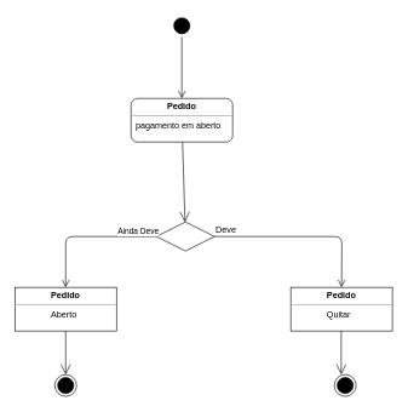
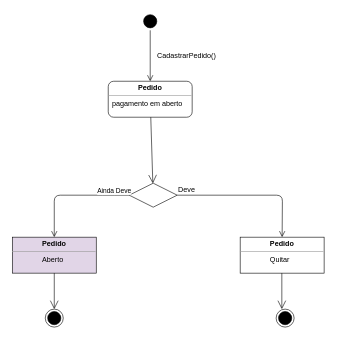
+ <mxCell id="9" value="CadastrarPedido()" style="text;html=1;resizable=0;points=[];autosize=1;align=left;verticalAlign=top;spacingTop=-4;" vertex="1" parent="1"><mxGeometry x="260" y="82.5" width="110" height="20" as="geometry" /></mxCell>
- <mxCell id="6" value="&lt;p style=&quot;margin: 0px ; margin-top: 4px ; text-align: center&quot;&gt;&lt;b&gt;Pedido&lt;/b&gt;&lt;/p&gt;&lt;hr size=&quot;1&quot;&gt;&lt;div style=&quot;height: 2px&quot;&gt;&amp;nbsp; &amp;nbsp; &amp;nbsp; &amp;nbsp; &amp;nbsp; &amp;nbsp; &amp;nbsp; &amp;nbsp;Aberto&lt;/div&gt;" style="verticalAlign=top;align=left;overflow=fill;fontSize=12;fontFamily=Helvetica;html=1;strokeColor=#000000;" vertex="1" parent="1"><mxGeometry x="20" y="395" width="140" height="60" as="geometry" /></mxCell>
+ <mxCell id="6" value="&lt;p style=&quot;margin: 0px ; margin-top: 4px ; text-align: center&quot;&gt;&lt;b&gt;Pedido&lt;/b&gt;&lt;/p&gt;&lt;hr size=&quot;1&quot;&gt;&lt;div style=&quot;height: 2px&quot;&gt;&amp;nbsp; &amp;nbsp; &amp;nbsp; &amp;nbsp; &amp;nbsp; &amp;nbsp; &amp;nbsp; &amp;nbsp;Aberto&lt;/div&gt;" style="verticalAlign=top;align=left;overflow=fill;fontSize=12;fontFamily=Helvetica;html=1;strokeColor=#000000;fillColor=#e1d5e7;" vertex="1" parent="1"><mxGeometry x="20" y="395" width="140" height="60" as="geometry" /></mxCell>
